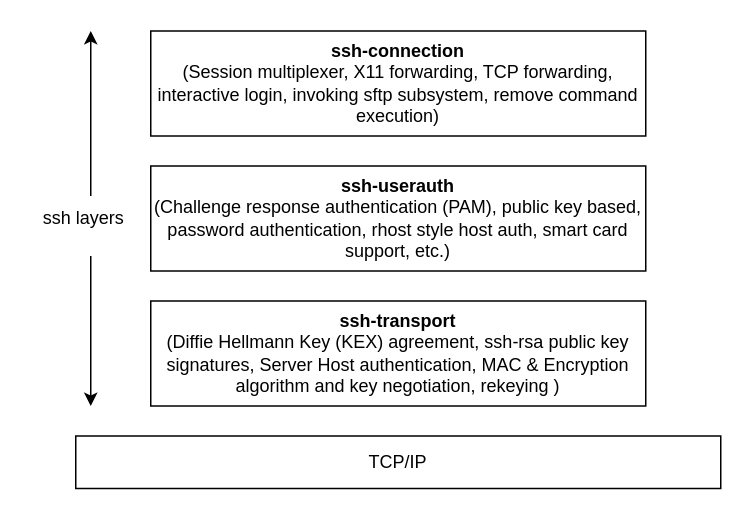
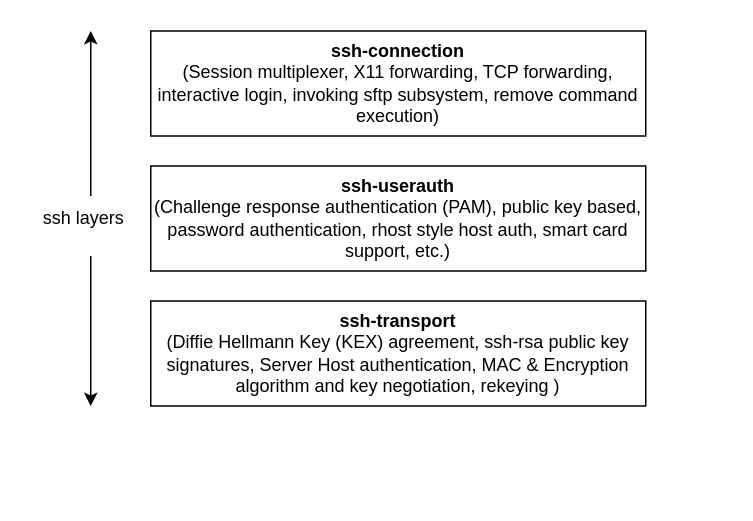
- <mxCell id="5" value="TCP/IP" style="rounded=0;whiteSpace=wrap;html=1;" parent="1" vertex="1"><mxGeometry x="50" y="290" width="430" height="35" as="geometry" /></mxCell>
